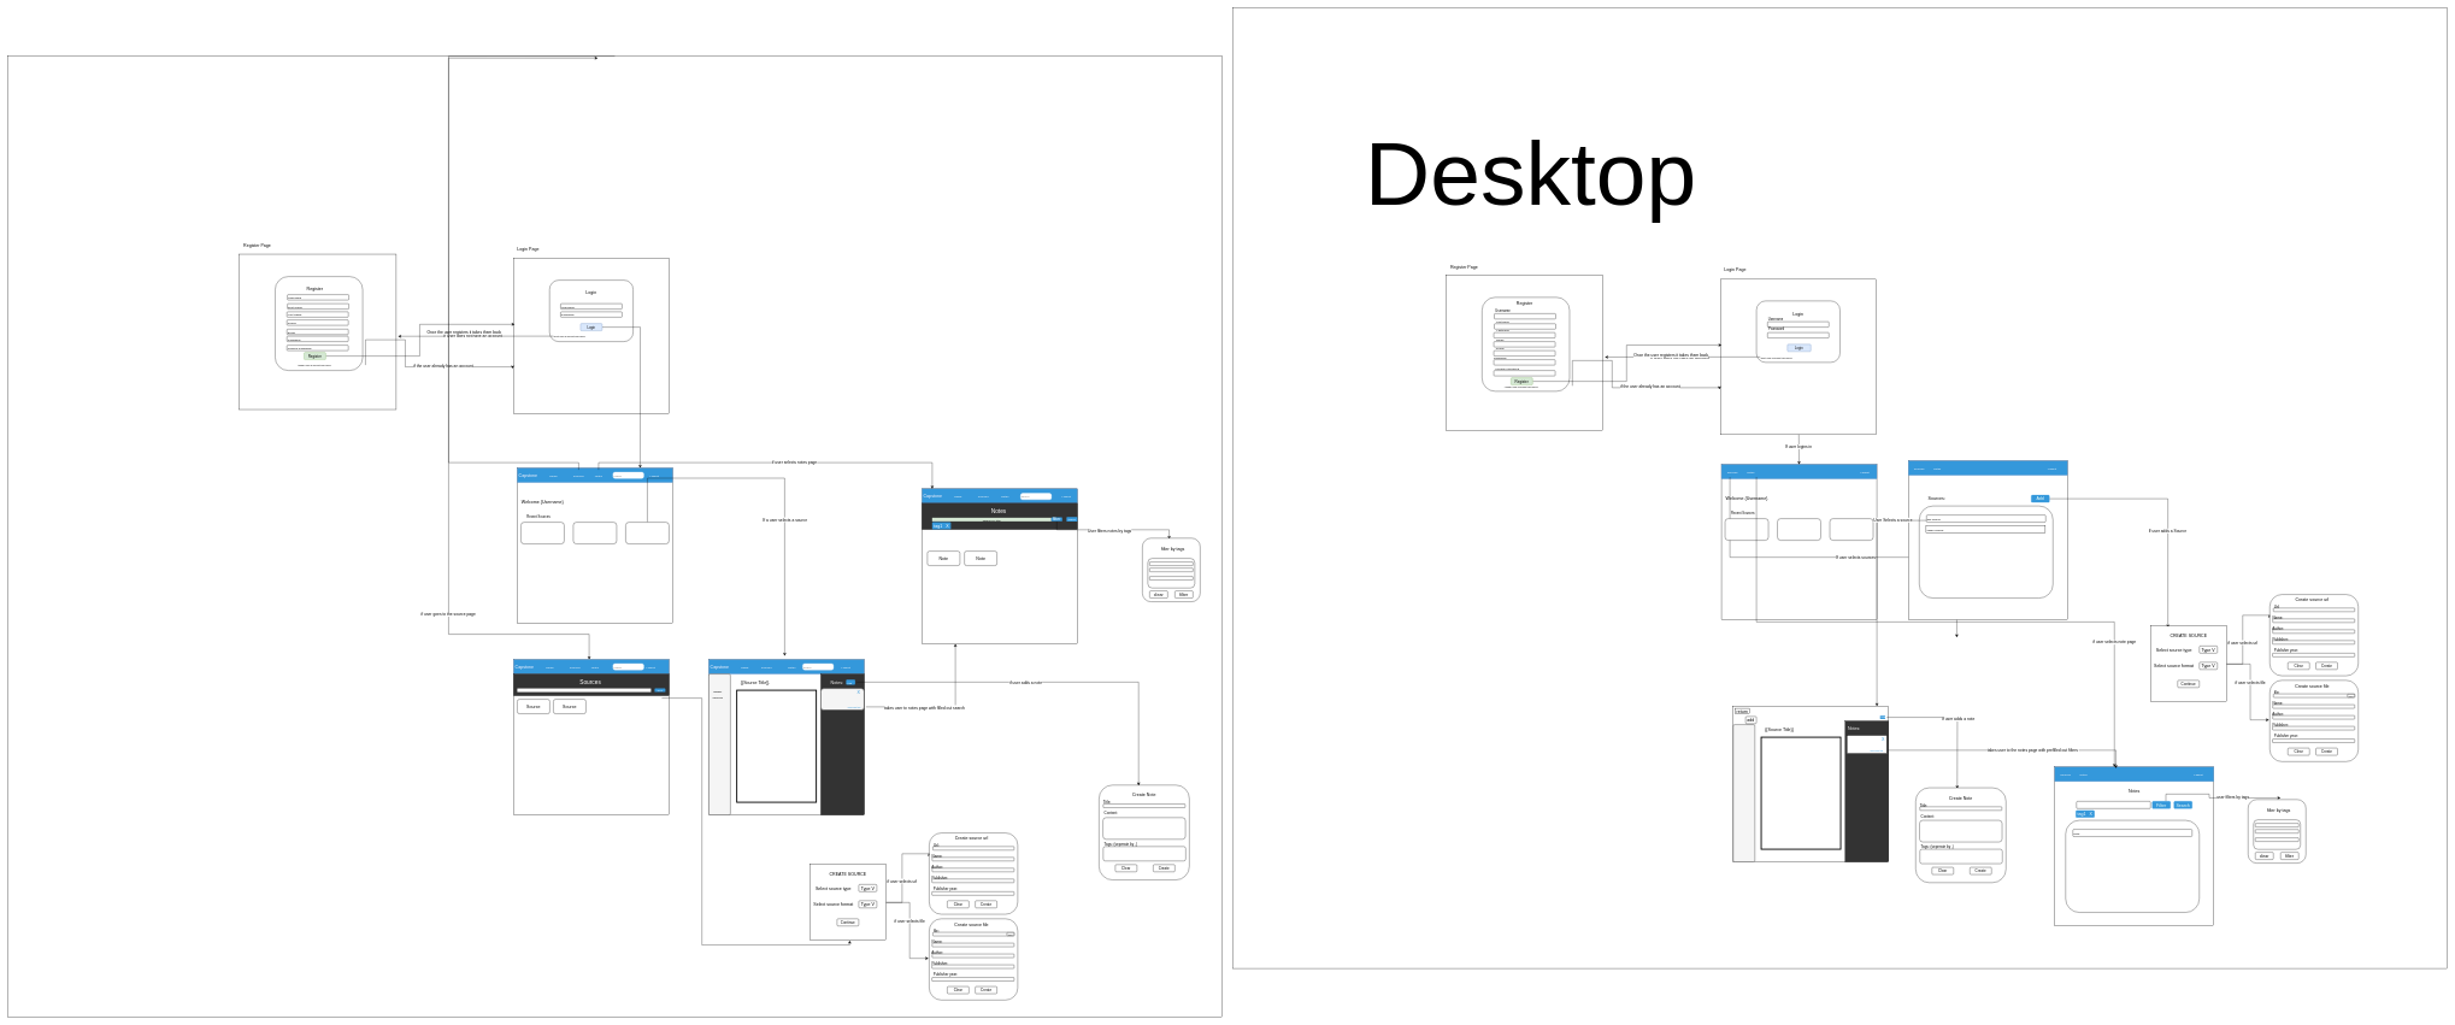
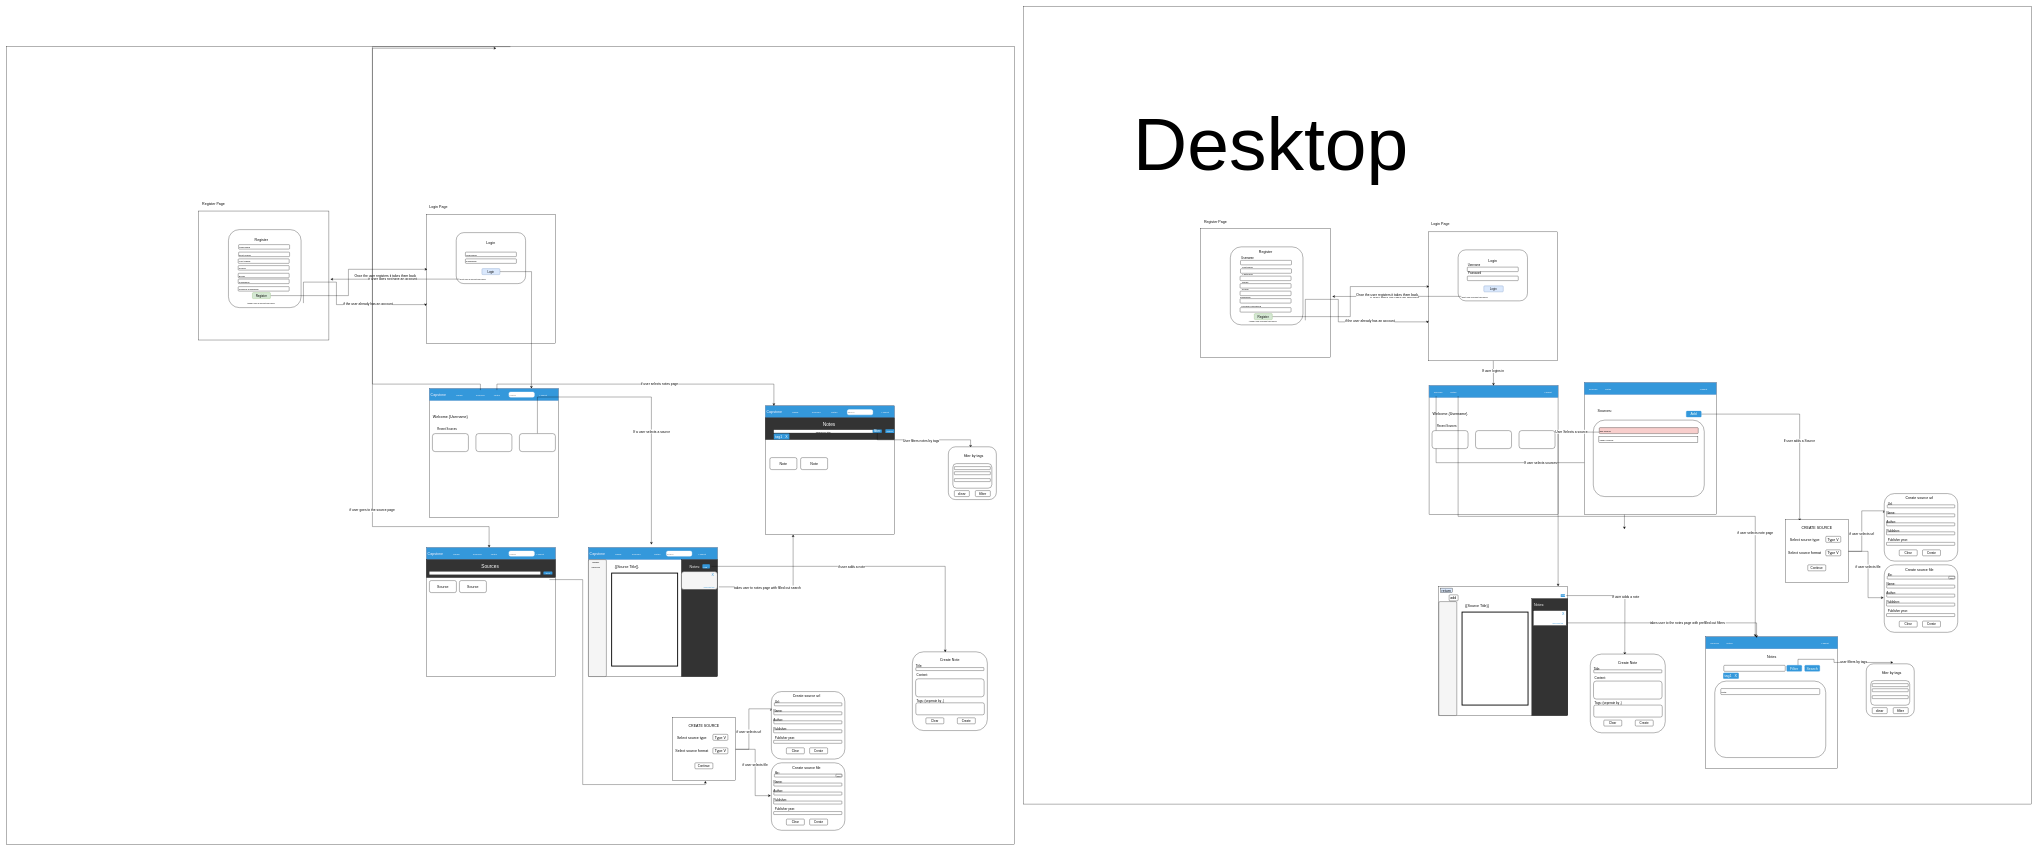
- <mxCell id="172" value="Sources:&amp;nbsp;" style="text;html=1;strokeColor=none;fillColor=none;align=center;verticalAlign=middle;whiteSpace=wrap;rounded=0;" parent="1" vertex="1"><mxGeometry x="5300" y="1365" width="120" height="30" as="geometry" /></mxCell>
+ <mxCell id="172" value="Sources:&amp;nbsp;" style="text;html=1;strokeColor=none;fillColor=none;align=center;verticalAlign=middle;whiteSpace=wrap;rounded=0;" parent="1" vertex="1"><mxGeometry x="5290" y="1355" width="120" height="30" as="geometry" /></mxCell>
- <mxCell id="267" value="&lt;font style=&quot;font-size: 8px;&quot;&gt;search by title&lt;/font&gt;" style="rounded=0;whiteSpace=wrap;html=1;strokeColor=none;fillColor=#d5e8d4;" parent="1" vertex="1"><mxGeometry x="2578.12" y="1432.5" width="330" height="10" as="geometry" /></mxCell>
+ <mxCell id="267" value="&lt;font style=&quot;font-size: 8px;&quot;&gt;search by title&lt;/font&gt;" style="rounded=0;whiteSpace=wrap;html=1;strokeColor=none;" parent="1" vertex="1"><mxGeometry x="2578.12" y="1432.5" width="330" height="10" as="geometry" /></mxCell>
- <mxCell id="199" value="&lt;font style=&quot;font-size: 8px;&quot;&gt;pdf source&lt;/font&gt;" style="rounded=1;whiteSpace=wrap;html=1;align=left;" parent="1" vertex="1"><mxGeometry x="5330" y="1425" width="330" height="20" as="geometry" /></mxCell>
+ <mxCell id="199" value="&lt;font style=&quot;font-size: 8px;&quot;&gt;pdf source&lt;/font&gt;" style="rounded=1;whiteSpace=wrap;html=1;align=left;fillColor=#f8cecc;" parent="1" vertex="1"><mxGeometry x="5330" y="1425" width="330" height="20" as="geometry" /></mxCell>
- <mxCell id="52" value="&lt;span style=&quot;font-size: 8px;&quot;&gt;similar sources&lt;/span&gt;" style="text;html=1;strokeColor=none;fillColor=none;align=center;verticalAlign=middle;whiteSpace=wrap;rounded=0;" parent="1" vertex="1"><mxGeometry x="1970" y="1905" width="30" height="30" as="geometry" /></mxCell>
+ <mxCell id="52" value="&lt;span style=&quot;font-size: 8px;&quot;&gt;similar sources&lt;/span&gt;" style="text;html=1;strokeColor=none;fillColor=none;align=center;verticalAlign=middle;whiteSpace=wrap;rounded=0;" parent="1" vertex="1"><mxGeometry x="1970" y="1865" width="30" height="30" as="geometry" /></mxCell>
- <mxCell id="184" value="return" style="rounded=0;whiteSpace=wrap;html=1;" parent="1" vertex="1"><mxGeometry x="4801" y="1960" width="39" height="15" as="geometry" /></mxCell>
+ <mxCell id="184" value="return" style="rounded=0;whiteSpace=wrap;html=1;fillColor=#dae8fc;" parent="1" vertex="1"><mxGeometry x="4801" y="1960" width="39" height="15" as="geometry" /></mxCell>
